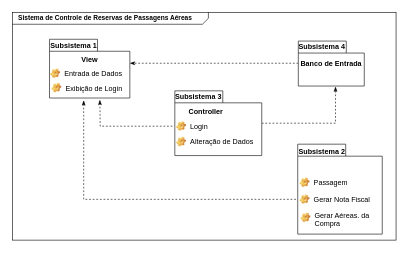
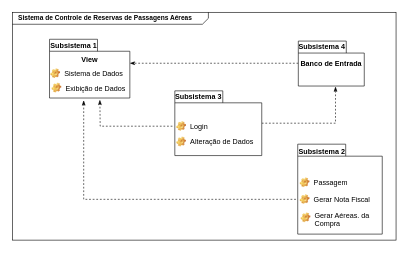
- <mxCell id="16" value="Entrada de Dados" style="label;fontStyle=0;strokeColor=none;fillColor=none;align=left;verticalAlign=top;overflow=hidden;spacingLeft=28;spacingRight=4;rotatable=0;points=[[0,0.5],[1,0.5]];portConstraint=eastwest;imageWidth=16;imageHeight=16;image=img/clipart/Gear_128x128.png" vertex="1" parent="1"><mxGeometry x="77" y="109" width="133" height="26" as="geometry" /></mxCell>
+ <mxCell id="16" value="Sistema de Dados" style="label;fontStyle=0;strokeColor=none;fillColor=none;align=left;verticalAlign=top;overflow=hidden;spacingLeft=28;spacingRight=4;rotatable=0;points=[[0,0.5],[1,0.5]];portConstraint=eastwest;imageWidth=16;imageHeight=16;image=img/clipart/Gear_128x128.png" vertex="1" parent="1"><mxGeometry x="77" y="109" width="133" height="26" as="geometry" /></mxCell>
- <mxCell id="17" value="Exibição de Login" style="label;fontStyle=0;strokeColor=none;fillColor=none;align=left;verticalAlign=top;overflow=hidden;spacingLeft=28;spacingRight=4;rotatable=0;points=[[0,0.5],[1,0.5]];portConstraint=eastwest;imageWidth=16;imageHeight=16;image=img/clipart/Gear_128x128.png" vertex="1" parent="1"><mxGeometry x="79" y="133" width="133" height="26" as="geometry" /></mxCell>
+ <mxCell id="17" value="Exibição de Dados" style="label;fontStyle=0;strokeColor=none;fillColor=none;align=left;verticalAlign=top;overflow=hidden;spacingLeft=28;spacingRight=4;rotatable=0;points=[[0,0.5],[1,0.5]];portConstraint=eastwest;imageWidth=16;imageHeight=16;image=img/clipart/Gear_128x128.png" vertex="1" parent="1"><mxGeometry x="79" y="133" width="133" height="26" as="geometry" /></mxCell>
- <mxCell id="20" value="Controller" style="text;html=1;strokeColor=none;fillColor=none;align=center;verticalAlign=middle;whiteSpace=wrap;rounded=0;fontSize=12;fontStyle=1" vertex="1" parent="1"><mxGeometry x="322.5" y="176" width="40" height="20" as="geometry" /></mxCell>
